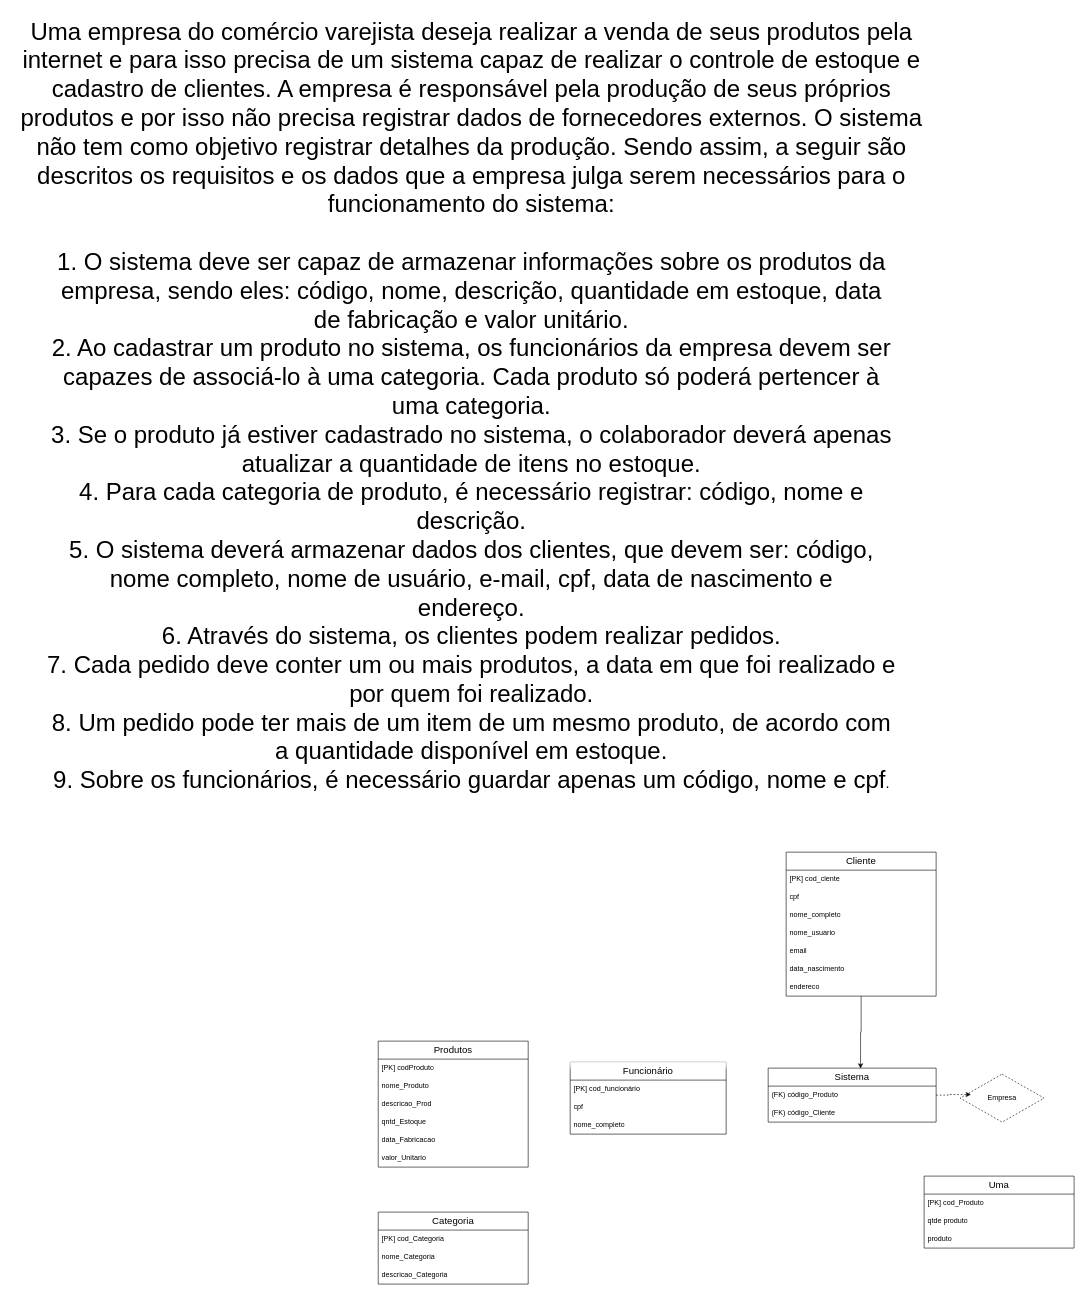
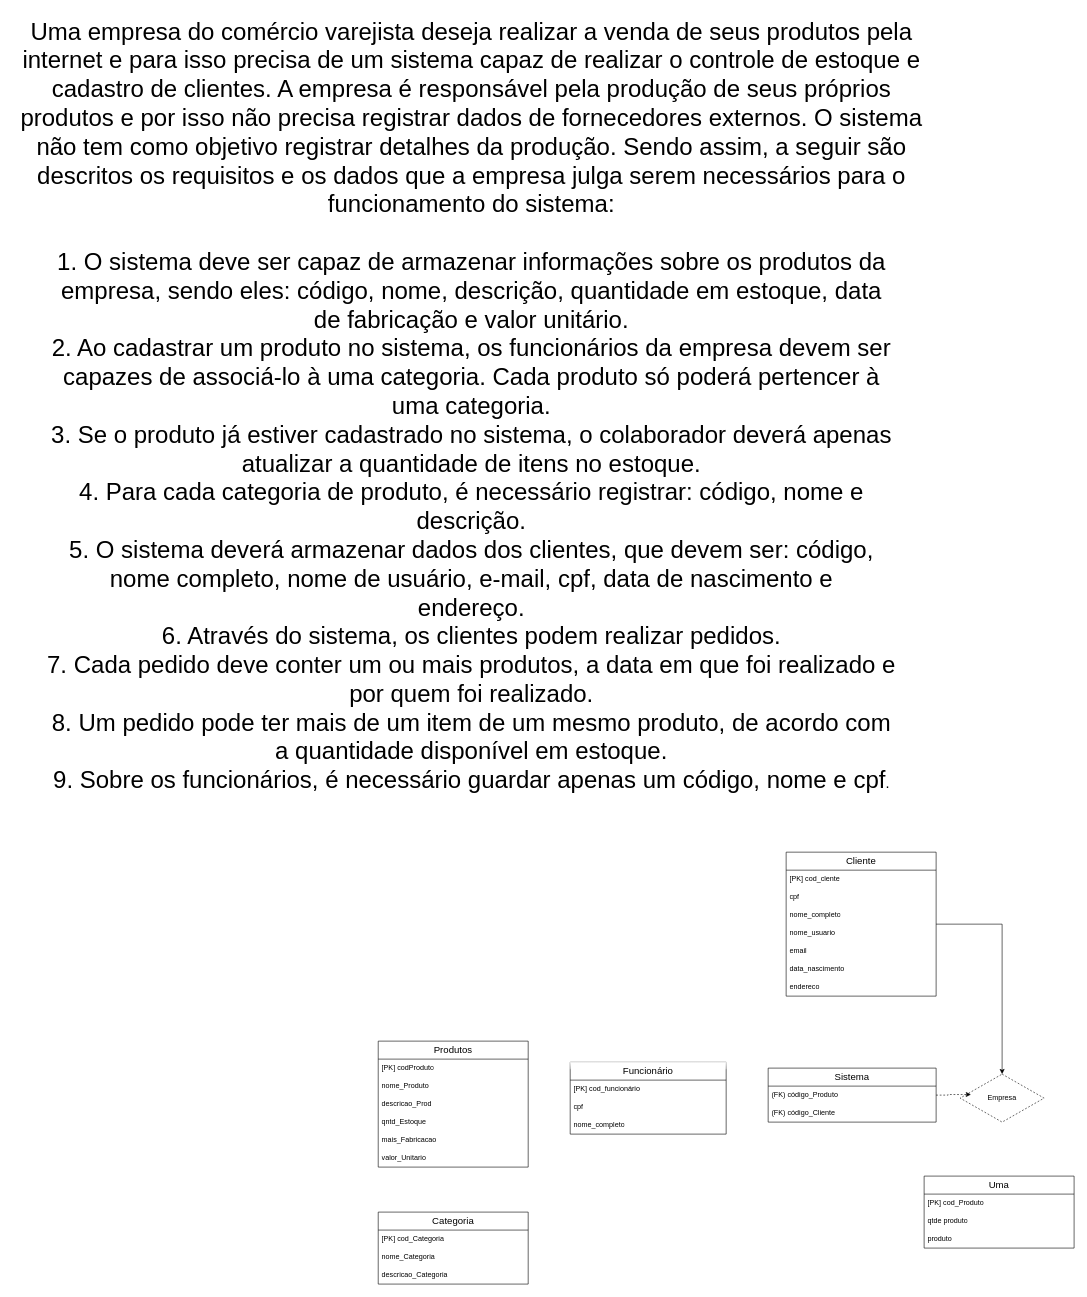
- <mxCell id="10" style="edgeStyle=orthogonalEdgeStyle;rounded=0;orthogonalLoop=1;jettySize=auto;html=1;entryX=0.55;entryY=0.007;entryDx=0;entryDy=0;entryPerimeter=0;" edge="1" parent="1" source="11" target="31"><mxGeometry relative="1" as="geometry" /></mxCell>
+ <mxCell id="10" style="edgeStyle=orthogonalEdgeStyle;rounded=0;orthogonalLoop=1;jettySize=auto;html=1;" edge="1" parent="1" source="11" target="34"><mxGeometry relative="1" as="geometry" /></mxCell>
- <mxCell id="7" value="data_Fabricacao" style="text;align=left;verticalAlign=middle;spacingLeft=4;spacingRight=4;overflow=hidden;points=[[0,0.5],[1,0.5]];portConstraint=eastwest;rotatable=0;whiteSpace=wrap;html=1;" vertex="1" parent="2"><mxGeometry y="150" width="250" height="30" as="geometry" /></mxCell>
+ <mxCell id="7" value="mais_Fabricacao" style="text;align=left;verticalAlign=middle;spacingLeft=4;spacingRight=4;overflow=hidden;points=[[0,0.5],[1,0.5]];portConstraint=eastwest;rotatable=0;whiteSpace=wrap;html=1;" vertex="1" parent="2"><mxGeometry y="150" width="250" height="30" as="geometry" /></mxCell>
